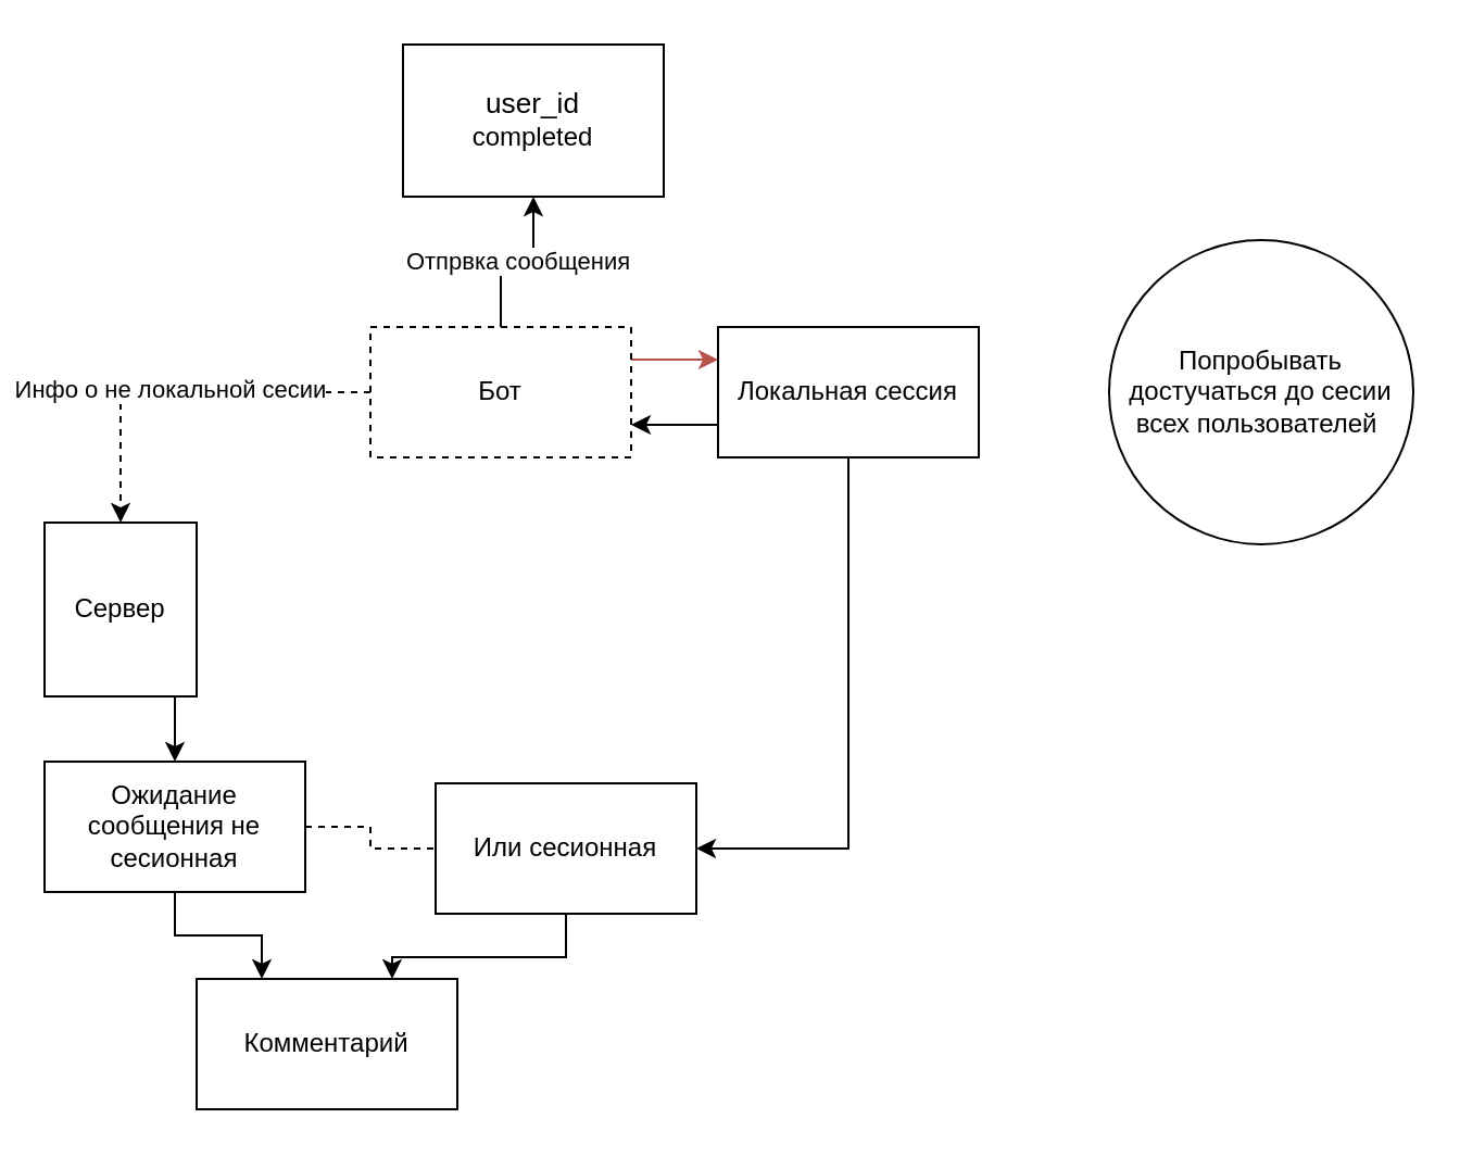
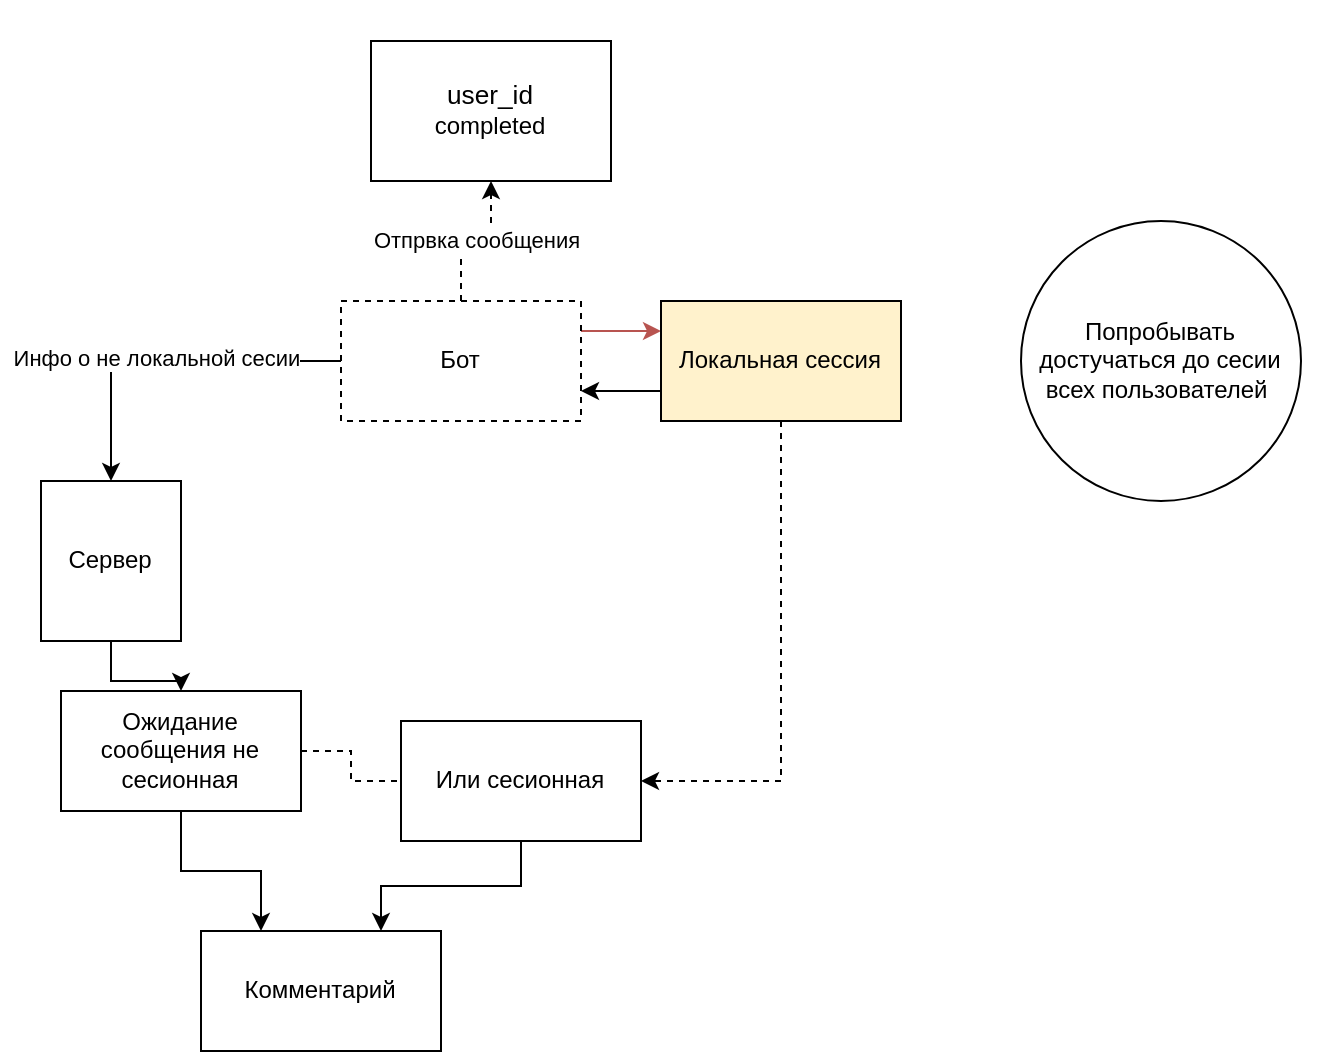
- <mxCell id="2" value="Отпрвка сообщения" style="edgeStyle=orthogonalEdgeStyle;rounded=0;orthogonalLoop=1;jettySize=auto;html=1;exitX=0.5;exitY=0;exitDx=0;exitDy=0;entryX=0.5;entryY=1;entryDx=0;entryDy=0;" edge="1" parent="1" source="6" target="7"><mxGeometry relative="1" as="geometry" /></mxCell>
+ <mxCell id="2" value="Отпрвка сообщения" style="edgeStyle=orthogonalEdgeStyle;rounded=0;orthogonalLoop=1;jettySize=auto;html=1;exitX=0.5;exitY=0;exitDx=0;exitDy=0;entryX=0.5;entryY=1;entryDx=0;entryDy=0;dashed=1;" edge="1" parent="1" source="6" target="7"><mxGeometry relative="1" as="geometry" /></mxCell>
- <mxCell id="15" value="Локальная сессия" style="rounded=0;whiteSpace=wrap;html=1;" vertex="1" parent="1"><mxGeometry x="330" y="150" width="120" height="60" as="geometry" /></mxCell>
+ <mxCell id="15" value="Локальная сессия" style="rounded=0;whiteSpace=wrap;html=1;fillColor=#fff2cc;" vertex="1" parent="1"><mxGeometry x="330" y="150" width="120" height="60" as="geometry" /></mxCell>
- <mxCell id="3" style="edgeStyle=orthogonalEdgeStyle;rounded=0;orthogonalLoop=1;jettySize=auto;html=1;exitX=0;exitY=0.5;exitDx=0;exitDy=0;dashed=1;" edge="1" parent="1" source="6" target="9"><mxGeometry relative="1" as="geometry" /></mxCell>
+ <mxCell id="3" style="edgeStyle=orthogonalEdgeStyle;rounded=0;orthogonalLoop=1;jettySize=auto;html=1;exitX=0;exitY=0.5;exitDx=0;exitDy=0;" edge="1" parent="1" source="6" target="9"><mxGeometry relative="1" as="geometry" /></mxCell>
- <mxCell id="14" style="edgeStyle=orthogonalEdgeStyle;rounded=0;orthogonalLoop=1;jettySize=auto;html=1;exitX=0.5;exitY=1;exitDx=0;exitDy=0;entryX=1;entryY=0.5;entryDx=0;entryDy=0;" edge="1" parent="1" source="15" target="17"><mxGeometry relative="1" as="geometry" /></mxCell>
+ <mxCell id="14" style="edgeStyle=orthogonalEdgeStyle;rounded=0;orthogonalLoop=1;jettySize=auto;html=1;exitX=0.5;exitY=1;exitDx=0;exitDy=0;entryX=1;entryY=0.5;entryDx=0;entryDy=0;dashed=1;" edge="1" parent="1" source="15" target="17"><mxGeometry relative="1" as="geometry" /></mxCell>
- <mxCell id="12" value="Ожидание сообщения не сесионная" style="rounded=0;whiteSpace=wrap;html=1;" vertex="1" parent="1"><mxGeometry x="20" y="350.003" width="120" height="60" as="geometry" /></mxCell>
+ <mxCell id="12" value="Ожидание сообщения не сесионная" style="rounded=0;whiteSpace=wrap;html=1;" vertex="1" parent="1"><mxGeometry x="30" y="345.003" width="120" height="60" as="geometry" /></mxCell>
- <mxCell id="18" value="Комментарий" style="rounded=0;whiteSpace=wrap;html=1;" vertex="1" parent="1"><mxGeometry x="90" y="450" width="120" height="60" as="geometry" /></mxCell>
+ <mxCell id="18" value="Комментарий" style="rounded=0;whiteSpace=wrap;html=1;" vertex="1" parent="1"><mxGeometry x="100" y="465" width="120" height="60" as="geometry" /></mxCell>
